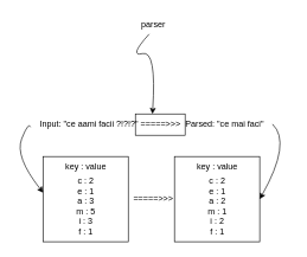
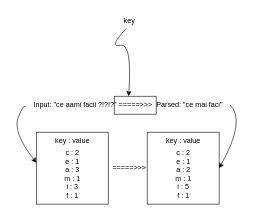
- <mxCell id="3" value="parser" style="text;html=1;align=center;verticalAlign=middle;resizable=0;points=[];autosize=1;strokeColor=none;fillColor=none;" vertex="1" parent="1"><mxGeometry x="185" y="20" width="60" height="30" as="geometry" /></mxCell>
+ <mxCell id="3" value="key" style="text;html=1;align=center;verticalAlign=middle;resizable=0;points=[];autosize=1;strokeColor=none;fillColor=none;" vertex="1" parent="1"><mxGeometry x="185" y="20" width="60" height="30" as="geometry" /></mxCell>
- <mxCell id="8" value="c : 2&lt;div&gt;e : 1&lt;/div&gt;&lt;div&gt;a : 3&lt;/div&gt;&lt;div&gt;m : 5&lt;/div&gt;&lt;div&gt;i : 3&lt;/div&gt;&lt;div&gt;f : 1&lt;/div&gt;" style="text;html=1;align=center;verticalAlign=middle;resizable=0;points=[];autosize=1;strokeColor=none;fillColor=none;" vertex="1" parent="1"><mxGeometry x="95" y="240" width="50" height="100" as="geometry" /></mxCell>
+ <mxCell id="8" value="c : 2&lt;div&gt;e : 1&lt;/div&gt;&lt;div&gt;a : 3&lt;/div&gt;&lt;div&gt;m : 1&lt;/div&gt;&lt;div&gt;i : 3&lt;/div&gt;&lt;div&gt;f : 1&lt;/div&gt;" style="text;html=1;align=center;verticalAlign=middle;resizable=0;points=[];autosize=1;strokeColor=none;fillColor=none;" vertex="1" parent="1"><mxGeometry x="95" y="240" width="50" height="100" as="geometry" /></mxCell>
- <mxCell id="13" value="c : 2&lt;div&gt;e : 1&lt;/div&gt;&lt;div&gt;a : 2&lt;/div&gt;&lt;div&gt;m : 1&lt;/div&gt;&lt;div&gt;i : 2&lt;/div&gt;&lt;div&gt;f : 1&lt;/div&gt;" style="text;html=1;align=center;verticalAlign=middle;resizable=0;points=[];autosize=1;strokeColor=none;fillColor=none;" vertex="1" parent="1"><mxGeometry x="280" y="240" width="50" height="100" as="geometry" /></mxCell>
+ <mxCell id="13" value="c : 2&lt;div&gt;e : 1&lt;/div&gt;&lt;div&gt;a : 2&lt;/div&gt;&lt;div&gt;m : 1&lt;/div&gt;&lt;div&gt;i : 5&lt;/div&gt;&lt;div&gt;f : 1&lt;/div&gt;" style="text;html=1;align=center;verticalAlign=middle;resizable=0;points=[];autosize=1;strokeColor=none;fillColor=none;" vertex="1" parent="1"><mxGeometry x="280" y="240" width="50" height="100" as="geometry" /></mxCell>
